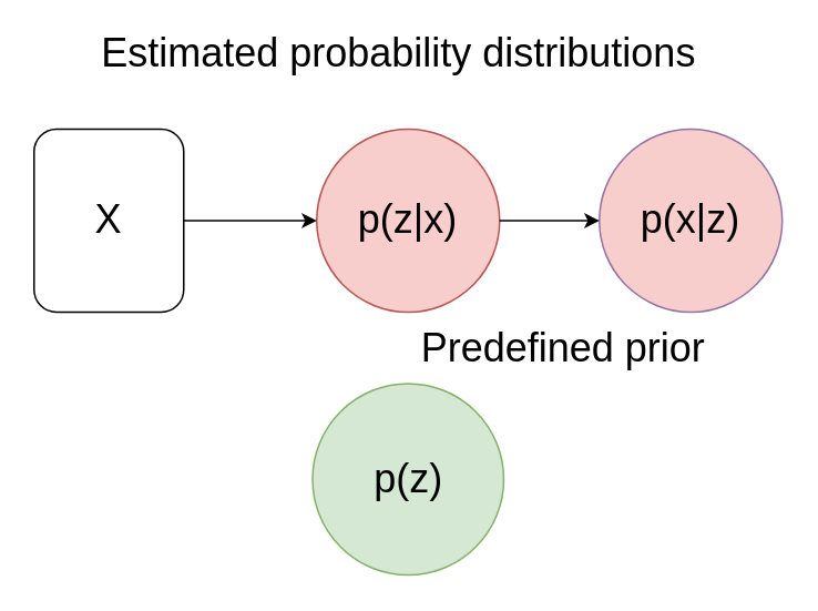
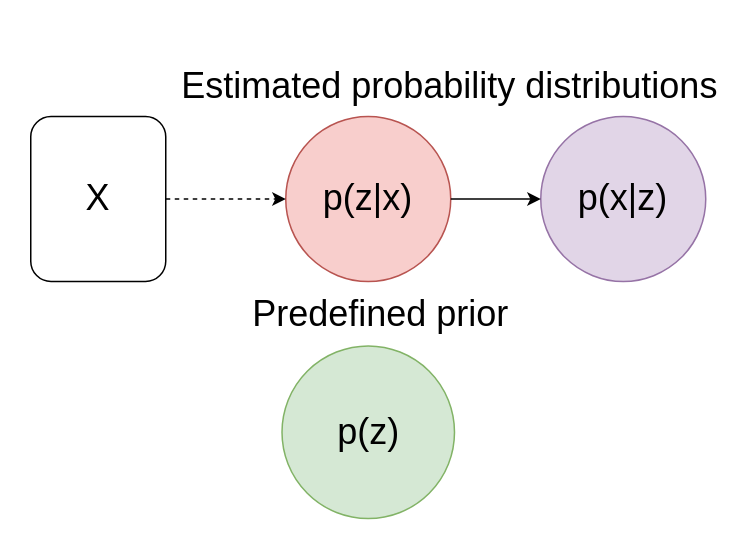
- <mxCell id="9" value="&lt;font style=&quot;font-size: 24px&quot;&gt;Estimated probability distributions&lt;/font&gt;" style="text;html=1;align=center;verticalAlign=middle;resizable=0;points=[];autosize=1;strokeColor=none;" vertex="1" parent="1"><mxGeometry x="55" y="20" width="368" height="23" as="geometry" /></mxCell>
+ <mxCell id="9" value="&lt;font style=&quot;font-size: 24px&quot;&gt;Estimated probability distributions&lt;/font&gt;" style="text;html=1;align=center;verticalAlign=middle;resizable=0;points=[];autosize=1;strokeColor=none;" vertex="1" parent="1"><mxGeometry x="115" y="45" width="368" height="23" as="geometry" /></mxCell>
- <mxCell id="5" value="" style="endArrow=classic;html=1;exitX=1;exitY=0.5;exitDx=0;exitDy=0;entryX=0;entryY=0.5;entryDx=0;entryDy=0;" edge="1" parent="1" source="2" target="3"><mxGeometry width="50" height="50" relative="1" as="geometry"><mxPoint x="260" y="367" as="sourcePoint" /><mxPoint x="310" y="317" as="targetPoint" /></mxGeometry></mxCell>
+ <mxCell id="5" value="" style="endArrow=classic;html=1;exitX=1;exitY=0.5;exitDx=0;exitDy=0;entryX=0;entryY=0.5;entryDx=0;entryDy=0;dashed=1;" edge="1" parent="1" source="2" target="3"><mxGeometry width="50" height="50" relative="1" as="geometry"><mxPoint x="260" y="367" as="sourcePoint" /><mxPoint x="310" y="317" as="targetPoint" /></mxGeometry></mxCell>
- <mxCell id="4" value="&lt;font style=&quot;font-size: 24px&quot;&gt;p(x|z)&lt;/font&gt;" style="ellipse;whiteSpace=wrap;html=1;aspect=fixed;fillColor=#f8cecc;strokeColor=#9673a6;" vertex="1" parent="1"><mxGeometry x="360" y="77" width="110" height="110" as="geometry" /></mxCell>
+ <mxCell id="4" value="&lt;font style=&quot;font-size: 24px&quot;&gt;p(x|z)&lt;/font&gt;" style="ellipse;whiteSpace=wrap;html=1;aspect=fixed;fillColor=#e1d5e7;strokeColor=#9673a6;" vertex="1" parent="1"><mxGeometry x="360" y="77" width="110" height="110" as="geometry" /></mxCell>
- <mxCell id="8" value="&lt;font style=&quot;font-size: 24px&quot;&gt;Predefined prior&lt;/font&gt;" style="text;html=1;align=center;verticalAlign=middle;resizable=0;points=[];autosize=1;strokeColor=none;" vertex="1" parent="1"><mxGeometry x="247" y="197" width="181" height="23" as="geometry" /></mxCell>
+ <mxCell id="8" value="&lt;font style=&quot;font-size: 24px&quot;&gt;Predefined prior&lt;/font&gt;" style="text;html=1;align=center;verticalAlign=middle;resizable=0;points=[];autosize=1;strokeColor=none;" vertex="1" parent="1"><mxGeometry x="162" y="197" width="181" height="23" as="geometry" /></mxCell>
